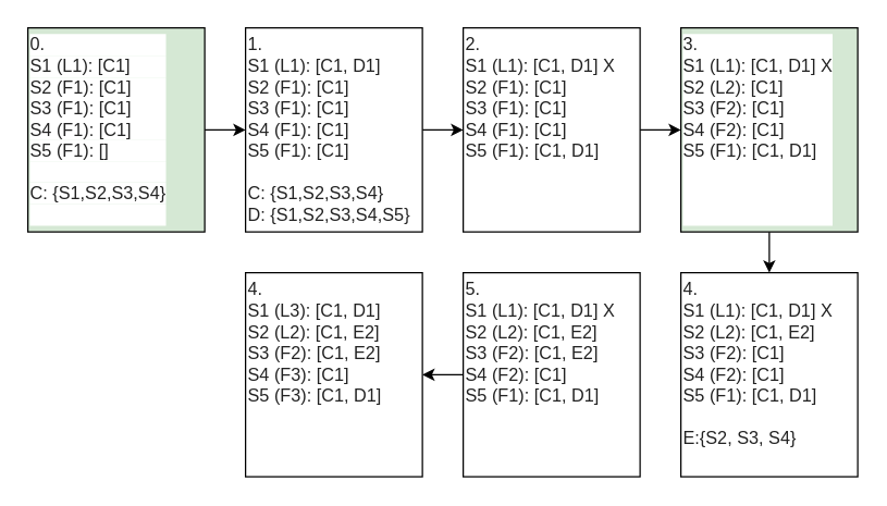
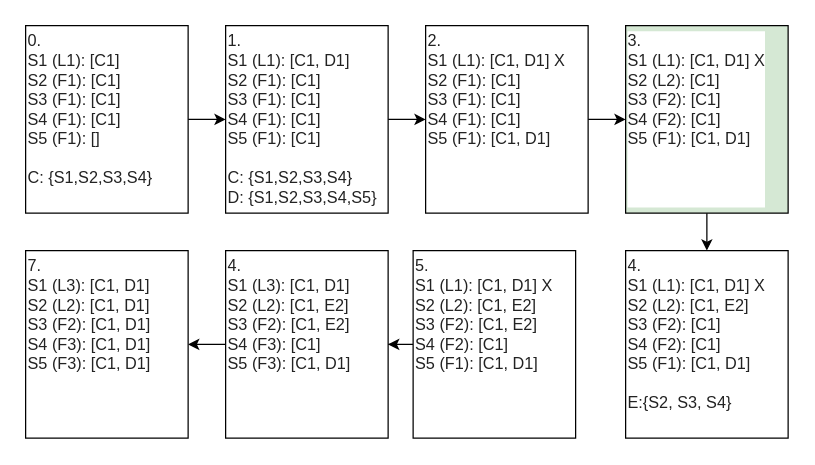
- <mxCell id="3" value="&lt;div style=&quot;margin: 0px ; padding: 0px ; border: 0px ; color: rgb(34 , 34 , 34) ; font-family: &amp;#34;arial&amp;#34; , &amp;#34;helvetica&amp;#34; , sans-serif ; font-size: 13px ; white-space: normal ; background-color: rgb(255 , 255 , 255)&quot;&gt;0.&lt;/div&gt;&lt;div style=&quot;margin: 0px ; padding: 0px ; border: 0px ; color: rgb(34 , 34 , 34) ; font-family: &amp;#34;arial&amp;#34; , &amp;#34;helvetica&amp;#34; , sans-serif ; font-size: 13px ; white-space: normal ; background-color: rgb(255 , 255 , 255)&quot;&gt;S1 (L1): [C1]&lt;/div&gt;&lt;div style=&quot;margin: 0px ; padding: 0px ; border: 0px ; color: rgb(34 , 34 , 34) ; font-family: &amp;#34;arial&amp;#34; , &amp;#34;helvetica&amp;#34; , sans-serif ; font-size: 13px ; white-space: normal ; background-color: rgb(255 , 255 , 255)&quot;&gt;S2 (F1): [C1]&lt;/div&gt;&lt;div style=&quot;margin: 0px ; padding: 0px ; border: 0px ; color: rgb(34 , 34 , 34) ; font-family: &amp;#34;arial&amp;#34; , &amp;#34;helvetica&amp;#34; , sans-serif ; font-size: 13px ; white-space: normal ; background-color: rgb(255 , 255 , 255)&quot;&gt;S3 (F1): [C1]&lt;/div&gt;&lt;div style=&quot;margin: 0px ; padding: 0px ; border: 0px ; color: rgb(34 , 34 , 34) ; font-family: &amp;#34;arial&amp;#34; , &amp;#34;helvetica&amp;#34; , sans-serif ; font-size: 13px ; white-space: normal ; background-color: rgb(255 , 255 , 255)&quot;&gt;S4 (F1): [C1]&lt;/div&gt;&lt;div style=&quot;margin: 0px ; padding: 0px ; border: 0px ; color: rgb(34 , 34 , 34) ; font-family: &amp;#34;arial&amp;#34; , &amp;#34;helvetica&amp;#34; , sans-serif ; font-size: 13px ; white-space: normal ; background-color: rgb(255 , 255 , 255)&quot;&gt;S5 (F1): []&lt;/div&gt;&lt;div style=&quot;margin: 0px ; padding: 0px ; border: 0px ; color: rgb(34 , 34 , 34) ; font-family: &amp;#34;arial&amp;#34; , &amp;#34;helvetica&amp;#34; , sans-serif ; font-size: 13px ; white-space: normal ; background-color: rgb(255 , 255 , 255)&quot;&gt;&lt;br&gt;&lt;/div&gt;&lt;div style=&quot;margin: 0px ; padding: 0px ; border: 0px ; color: rgb(34 , 34 , 34) ; font-family: &amp;#34;arial&amp;#34; , &amp;#34;helvetica&amp;#34; , sans-serif ; font-size: 13px ; white-space: normal ; background-color: rgb(255 , 255 , 255)&quot;&gt;C: {S1,S2,S3,S4}&lt;/div&gt;&lt;div style=&quot;margin: 0px ; padding: 0px ; border: 0px ; color: rgb(34 , 34 , 34) ; font-family: &amp;#34;arial&amp;#34; , &amp;#34;helvetica&amp;#34; , sans-serif ; font-size: 13px ; white-space: normal ; background-color: rgb(255 , 255 , 255)&quot;&gt;&lt;br&gt;&lt;/div&gt;" style="rounded=0;whiteSpace=wrap;html=1;align=left;fillColor=#d5e8d4;" parent="1" vertex="1"><mxGeometry x="20" y="20" width="130" height="150" as="geometry" /></mxCell>
+ <mxCell id="3" value="&lt;div style=&quot;margin: 0px ; padding: 0px ; border: 0px ; color: rgb(34 , 34 , 34) ; font-family: &amp;#34;arial&amp;#34; , &amp;#34;helvetica&amp;#34; , sans-serif ; font-size: 13px ; white-space: normal ; background-color: rgb(255 , 255 , 255)&quot;&gt;0.&lt;/div&gt;&lt;div style=&quot;margin: 0px ; padding: 0px ; border: 0px ; color: rgb(34 , 34 , 34) ; font-family: &amp;#34;arial&amp;#34; , &amp;#34;helvetica&amp;#34; , sans-serif ; font-size: 13px ; white-space: normal ; background-color: rgb(255 , 255 , 255)&quot;&gt;S1 (L1): [C1]&lt;/div&gt;&lt;div style=&quot;margin: 0px ; padding: 0px ; border: 0px ; color: rgb(34 , 34 , 34) ; font-family: &amp;#34;arial&amp;#34; , &amp;#34;helvetica&amp;#34; , sans-serif ; font-size: 13px ; white-space: normal ; background-color: rgb(255 , 255 , 255)&quot;&gt;S2 (F1): [C1]&lt;/div&gt;&lt;div style=&quot;margin: 0px ; padding: 0px ; border: 0px ; color: rgb(34 , 34 , 34) ; font-family: &amp;#34;arial&amp;#34; , &amp;#34;helvetica&amp;#34; , sans-serif ; font-size: 13px ; white-space: normal ; background-color: rgb(255 , 255 , 255)&quot;&gt;S3 (F1): [C1]&lt;/div&gt;&lt;div style=&quot;margin: 0px ; padding: 0px ; border: 0px ; color: rgb(34 , 34 , 34) ; font-family: &amp;#34;arial&amp;#34; , &amp;#34;helvetica&amp;#34; , sans-serif ; font-size: 13px ; white-space: normal ; background-color: rgb(255 , 255 , 255)&quot;&gt;S4 (F1): [C1]&lt;/div&gt;&lt;div style=&quot;margin: 0px ; padding: 0px ; border: 0px ; color: rgb(34 , 34 , 34) ; font-family: &amp;#34;arial&amp;#34; , &amp;#34;helvetica&amp;#34; , sans-serif ; font-size: 13px ; white-space: normal ; background-color: rgb(255 , 255 , 255)&quot;&gt;S5 (F1): []&lt;/div&gt;&lt;div style=&quot;margin: 0px ; padding: 0px ; border: 0px ; color: rgb(34 , 34 , 34) ; font-family: &amp;#34;arial&amp;#34; , &amp;#34;helvetica&amp;#34; , sans-serif ; font-size: 13px ; white-space: normal ; background-color: rgb(255 , 255 , 255)&quot;&gt;&lt;br&gt;&lt;/div&gt;&lt;div style=&quot;margin: 0px ; padding: 0px ; border: 0px ; color: rgb(34 , 34 , 34) ; font-family: &amp;#34;arial&amp;#34; , &amp;#34;helvetica&amp;#34; , sans-serif ; font-size: 13px ; white-space: normal ; background-color: rgb(255 , 255 , 255)&quot;&gt;C: {S1,S2,S3,S4}&lt;/div&gt;&lt;div style=&quot;margin: 0px ; padding: 0px ; border: 0px ; color: rgb(34 , 34 , 34) ; font-family: &amp;#34;arial&amp;#34; , &amp;#34;helvetica&amp;#34; , sans-serif ; font-size: 13px ; white-space: normal ; background-color: rgb(255 , 255 , 255)&quot;&gt;&lt;br&gt;&lt;/div&gt;" style="rounded=0;whiteSpace=wrap;html=1;align=left;" parent="1" vertex="1"><mxGeometry x="20" y="20" width="130" height="150" as="geometry" /></mxCell>
+ <mxCell id="15" value="&lt;div style=&quot;margin: 0px ; padding: 0px ; border: 0px ; color: rgb(34 , 34 , 34) ; font-family: &amp;#34;arial&amp;#34; , &amp;#34;helvetica&amp;#34; , sans-serif ; font-size: 13px ; white-space: normal ; background-color: rgb(255 , 255 , 255)&quot;&gt;&lt;div style=&quot;margin: 0px ; padding: 0px ; border: 0px&quot;&gt;&lt;div style=&quot;margin: 0px ; padding: 0px ; border: 0px ; font-family: &amp;#34;arial&amp;#34; , &amp;#34;helvetica&amp;#34; , sans-serif&quot;&gt;&lt;div style=&quot;margin: 0px ; padding: 0px ; border: 0px&quot;&gt;&lt;div style=&quot;margin: 0px ; padding: 0px ; border: 0px&quot;&gt;7.&lt;/div&gt;&lt;div style=&quot;margin: 0px ; padding: 0px ; border: 0px&quot;&gt;&lt;div style=&quot;margin: 0px ; padding: 0px ; border: 0px&quot;&gt;S1 (L3): [C1, D1]&lt;/div&gt;&lt;div style=&quot;margin: 0px ; padding: 0px ; border: 0px&quot;&gt;S2 (L2): [C1, D1]&lt;/div&gt;&lt;div style=&quot;margin: 0px ; padding: 0px ; border: 0px&quot;&gt;S3 (F2): [C1, D1]&lt;/div&gt;&lt;div style=&quot;margin: 0px ; padding: 0px ; border: 0px&quot;&gt;S4 (F3): [C1, D1]&lt;/div&gt;&lt;div style=&quot;margin: 0px ; padding: 0px ; border: 0px&quot;&gt;S5 (F3): [C1, D1]&lt;/div&gt;&lt;div style=&quot;margin: 0px ; padding: 0px ; border: 0px&quot;&gt;&lt;br&gt;&lt;/div&gt;&lt;div style=&quot;margin: 0px ; padding: 0px ; border: 0px&quot;&gt;&lt;br&gt;&lt;/div&gt;&lt;div style=&quot;margin: 0px ; padding: 0px ; border: 0px&quot;&gt;&lt;br&gt;&lt;/div&gt;&lt;/div&gt;&lt;/div&gt;&lt;/div&gt;&lt;/div&gt;&lt;/div&gt;" style="rounded=0;whiteSpace=wrap;html=1;align=left;" parent="1" vertex="1"><mxGeometry x="20" y="200" width="130" height="150" as="geometry" /></mxCell>
+ <mxCell id="13" style="edgeStyle=orthogonalEdgeStyle;rounded=0;orthogonalLoop=1;jettySize=auto;html=1;" parent="1" source="14" target="15" edge="1"><mxGeometry relative="1" as="geometry" /></mxCell>
- <mxCell id="12" value="&lt;div style=&quot;margin: 0px ; padding: 0px ; border: 0px ; color: rgb(34 , 34 , 34) ; font-family: &amp;#34;arial&amp;#34; , &amp;#34;helvetica&amp;#34; , sans-serif ; font-size: 13px ; white-space: normal ; background-color: rgb(255 , 255 , 255)&quot;&gt;&lt;div style=&quot;margin: 0px ; padding: 0px ; border: 0px&quot;&gt;&lt;div style=&quot;margin: 0px ; padding: 0px ; border: 0px ; font-family: &amp;#34;arial&amp;#34; , &amp;#34;helvetica&amp;#34; , sans-serif&quot;&gt;&lt;div style=&quot;margin: 0px ; padding: 0px ; border: 0px&quot;&gt;&lt;div style=&quot;margin: 0px ; padding: 0px ; border: 0px&quot;&gt;5.&lt;/div&gt;&lt;div style=&quot;margin: 0px ; padding: 0px ; border: 0px&quot;&gt;&lt;div style=&quot;margin: 0px ; padding: 0px ; border: 0px ; font-family: &amp;#34;arial&amp;#34; , &amp;#34;helvetica&amp;#34; , sans-serif&quot;&gt;&lt;div style=&quot;margin: 0px ; padding: 0px ; border: 0px ; font-family: &amp;#34;arial&amp;#34; , &amp;#34;helvetica&amp;#34; , sans-serif&quot;&gt;S1 (L1): [C1, D1] X&lt;/div&gt;&lt;div style=&quot;margin: 0px ; padding: 0px ; border: 0px ; font-family: &amp;#34;arial&amp;#34; , &amp;#34;helvetica&amp;#34; , sans-serif&quot;&gt;S2 (L2): [C1, E2]&lt;/div&gt;&lt;div style=&quot;margin: 0px ; padding: 0px ; border: 0px ; font-family: &amp;#34;arial&amp;#34; , &amp;#34;helvetica&amp;#34; , sans-serif&quot;&gt;S3 (F2): [C1, E2]&lt;/div&gt;&lt;div style=&quot;margin: 0px ; padding: 0px ; border: 0px ; font-family: &amp;#34;arial&amp;#34; , &amp;#34;helvetica&amp;#34; , sans-serif&quot;&gt;S4 (F2): [C1]&lt;/div&gt;&lt;div style=&quot;margin: 0px ; padding: 0px ; border: 0px ; font-family: &amp;#34;arial&amp;#34; , &amp;#34;helvetica&amp;#34; , sans-serif&quot;&gt;S5 (F1): [C1, D1]&lt;/div&gt;&lt;/div&gt;&lt;div style=&quot;margin: 0px ; padding: 0px ; border: 0px ; font-family: &amp;#34;arial&amp;#34; , &amp;#34;helvetica&amp;#34; , sans-serif&quot;&gt;&lt;br&gt;&lt;/div&gt;&lt;div style=&quot;margin: 0px ; padding: 0px ; border: 0px ; font-family: &amp;#34;arial&amp;#34; , &amp;#34;helvetica&amp;#34; , sans-serif&quot;&gt;&lt;br&gt;&lt;/div&gt;&lt;div style=&quot;margin: 0px ; padding: 0px ; border: 0px ; font-family: &amp;#34;arial&amp;#34; , &amp;#34;helvetica&amp;#34; , sans-serif&quot;&gt;&lt;br&gt;&lt;/div&gt;&lt;/div&gt;&lt;/div&gt;&lt;/div&gt;&lt;/div&gt;&lt;/div&gt;" style="rounded=0;whiteSpace=wrap;html=1;align=left;" parent="1" vertex="1"><mxGeometry x="340" y="200" width="130" height="150" as="geometry" /></mxCell>
+ <mxCell id="12" value="&lt;div style=&quot;margin: 0px ; padding: 0px ; border: 0px ; color: rgb(34 , 34 , 34) ; font-family: &amp;#34;arial&amp;#34; , &amp;#34;helvetica&amp;#34; , sans-serif ; font-size: 13px ; white-space: normal ; background-color: rgb(255 , 255 , 255)&quot;&gt;&lt;div style=&quot;margin: 0px ; padding: 0px ; border: 0px&quot;&gt;&lt;div style=&quot;margin: 0px ; padding: 0px ; border: 0px ; font-family: &amp;#34;arial&amp;#34; , &amp;#34;helvetica&amp;#34; , sans-serif&quot;&gt;&lt;div style=&quot;margin: 0px ; padding: 0px ; border: 0px&quot;&gt;&lt;div style=&quot;margin: 0px ; padding: 0px ; border: 0px&quot;&gt;5.&lt;/div&gt;&lt;div style=&quot;margin: 0px ; padding: 0px ; border: 0px&quot;&gt;&lt;div style=&quot;margin: 0px ; padding: 0px ; border: 0px ; font-family: &amp;#34;arial&amp;#34; , &amp;#34;helvetica&amp;#34; , sans-serif&quot;&gt;&lt;div style=&quot;margin: 0px ; padding: 0px ; border: 0px ; font-family: &amp;#34;arial&amp;#34; , &amp;#34;helvetica&amp;#34; , sans-serif&quot;&gt;S1 (L1): [C1, D1] X&lt;/div&gt;&lt;div style=&quot;margin: 0px ; padding: 0px ; border: 0px ; font-family: &amp;#34;arial&amp;#34; , &amp;#34;helvetica&amp;#34; , sans-serif&quot;&gt;S2 (L2): [C1, E2]&lt;/div&gt;&lt;div style=&quot;margin: 0px ; padding: 0px ; border: 0px ; font-family: &amp;#34;arial&amp;#34; , &amp;#34;helvetica&amp;#34; , sans-serif&quot;&gt;S3 (F2): [C1, E2]&lt;/div&gt;&lt;div style=&quot;margin: 0px ; padding: 0px ; border: 0px ; font-family: &amp;#34;arial&amp;#34; , &amp;#34;helvetica&amp;#34; , sans-serif&quot;&gt;S4 (F2): [C1]&lt;/div&gt;&lt;div style=&quot;margin: 0px ; padding: 0px ; border: 0px ; font-family: &amp;#34;arial&amp;#34; , &amp;#34;helvetica&amp;#34; , sans-serif&quot;&gt;S5 (F1): [C1, D1]&lt;/div&gt;&lt;/div&gt;&lt;div style=&quot;margin: 0px ; padding: 0px ; border: 0px ; font-family: &amp;#34;arial&amp;#34; , &amp;#34;helvetica&amp;#34; , sans-serif&quot;&gt;&lt;br&gt;&lt;/div&gt;&lt;div style=&quot;margin: 0px ; padding: 0px ; border: 0px ; font-family: &amp;#34;arial&amp;#34; , &amp;#34;helvetica&amp;#34; , sans-serif&quot;&gt;&lt;br&gt;&lt;/div&gt;&lt;div style=&quot;margin: 0px ; padding: 0px ; border: 0px ; font-family: &amp;#34;arial&amp;#34; , &amp;#34;helvetica&amp;#34; , sans-serif&quot;&gt;&lt;br&gt;&lt;/div&gt;&lt;/div&gt;&lt;/div&gt;&lt;/div&gt;&lt;/div&gt;&lt;/div&gt;" style="rounded=0;whiteSpace=wrap;html=1;align=left;" parent="1" vertex="1"><mxGeometry x="330" y="200" width="130" height="150" as="geometry" /></mxCell>
